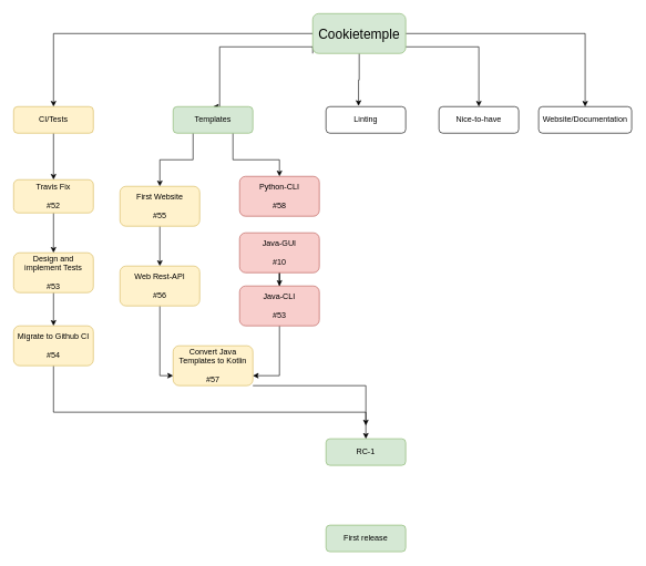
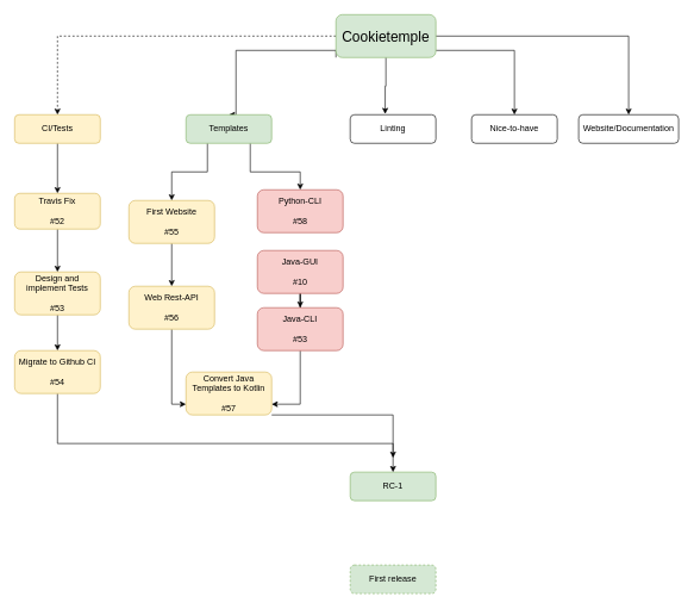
- <mxCell id="3" style="edgeStyle=orthogonalEdgeStyle;rounded=0;orthogonalLoop=1;jettySize=auto;html=1;entryX=0.5;entryY=0;entryDx=0;entryDy=0;" edge="1" parent="1" source="7" target="11"><mxGeometry relative="1" as="geometry" /></mxCell>
+ <mxCell id="3" style="edgeStyle=orthogonalEdgeStyle;rounded=0;orthogonalLoop=1;jettySize=auto;html=1;entryX=0.5;entryY=0;entryDx=0;entryDy=0;dashed=1;" edge="1" parent="1" source="7" target="11"><mxGeometry relative="1" as="geometry" /></mxCell>
- <mxCell id="9" value="First release" style="rounded=1;whiteSpace=wrap;html=1;fontSize=12;glass=0;strokeWidth=1;shadow=0;fillColor=#d5e8d4;strokeColor=#82b366;" vertex="1" parent="1"><mxGeometry x="490" y="790" width="120" height="40" as="geometry" /></mxCell>
+ <mxCell id="9" value="First release" style="rounded=1;whiteSpace=wrap;html=1;fontSize=12;glass=0;strokeWidth=1;shadow=0;fillColor=#d5e8d4;strokeColor=#82b366;dashed=1;" vertex="1" parent="1"><mxGeometry x="490" y="790" width="120" height="40" as="geometry" /></mxCell>
